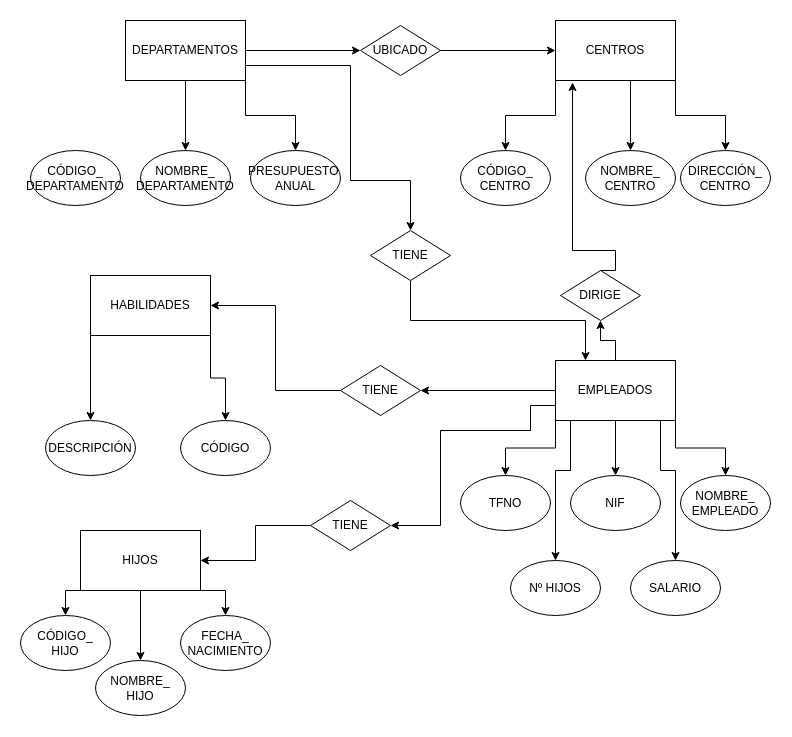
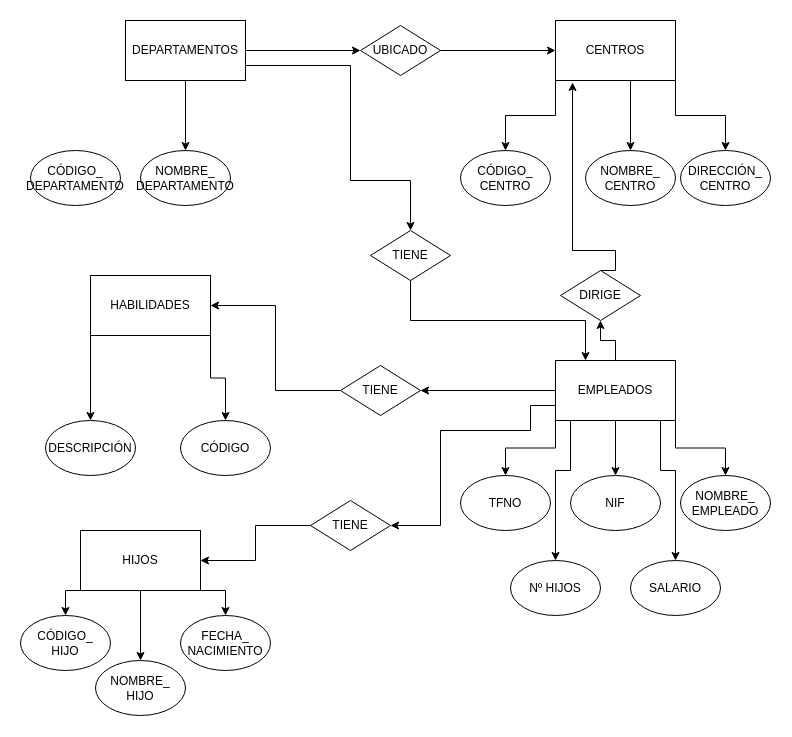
- <mxCell id="3" style="edgeStyle=orthogonalEdgeStyle;rounded=0;orthogonalLoop=1;jettySize=auto;html=1;exitX=1;exitY=1;exitDx=0;exitDy=0;entryX=0.5;entryY=0;entryDx=0;entryDy=0;" edge="1" parent="1" source="6" target="9"><mxGeometry relative="1" as="geometry" /></mxCell>
- <mxCell id="9" value="PRESUPUESTO&amp;nbsp;&lt;div&gt;ANUAL&lt;/div&gt;" style="ellipse;whiteSpace=wrap;html=1;" vertex="1" parent="1"><mxGeometry x="250" y="150" width="90" height="55" as="geometry" /></mxCell>
